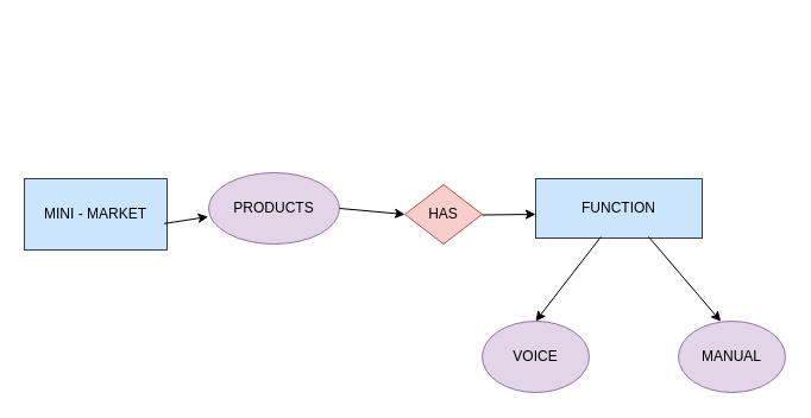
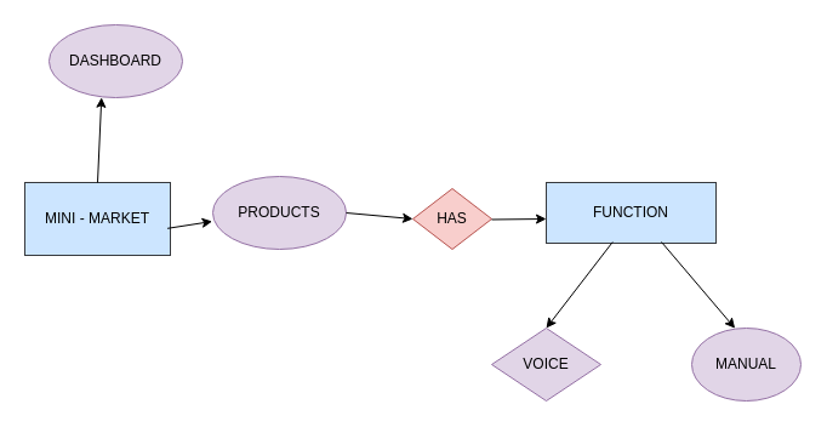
+ <mxCell id="3" value="DASHBOARD" style="ellipse;whiteSpace=wrap;html=1;fillColor=#e1d5e7;strokeColor=#9673a6;" vertex="1" parent="1"><mxGeometry x="40" y="20" width="110" height="60" as="geometry" /></mxCell>
+ <mxCell id="9" value="" style="endArrow=classic;html=1;rounded=0;exitX=0.5;exitY=0;exitDx=0;exitDy=0;entryX=0.393;entryY=0.997;entryDx=0;entryDy=0;entryPerimeter=0;" edge="1" parent="1" source="2" target="3"><mxGeometry width="50" height="50" relative="1" as="geometry"><mxPoint x="80" y="140" as="sourcePoint" /><mxPoint x="80" y="90" as="targetPoint" /></mxGeometry></mxCell>
- <mxCell id="7" value="VOICE" style="ellipse;whiteSpace=wrap;html=1;fillColor=#e1d5e7;strokeColor=#9673a6;" vertex="1" parent="1"><mxGeometry x="405" y="270" width="90" height="60" as="geometry" /></mxCell>
+ <mxCell id="7" value="VOICE" style="rhombus;whiteSpace=wrap;html=1;fillColor=#e1d5e7;strokeColor=#9673a6;" vertex="1" parent="1"><mxGeometry x="405" y="270" width="90" height="60" as="geometry" /></mxCell>
